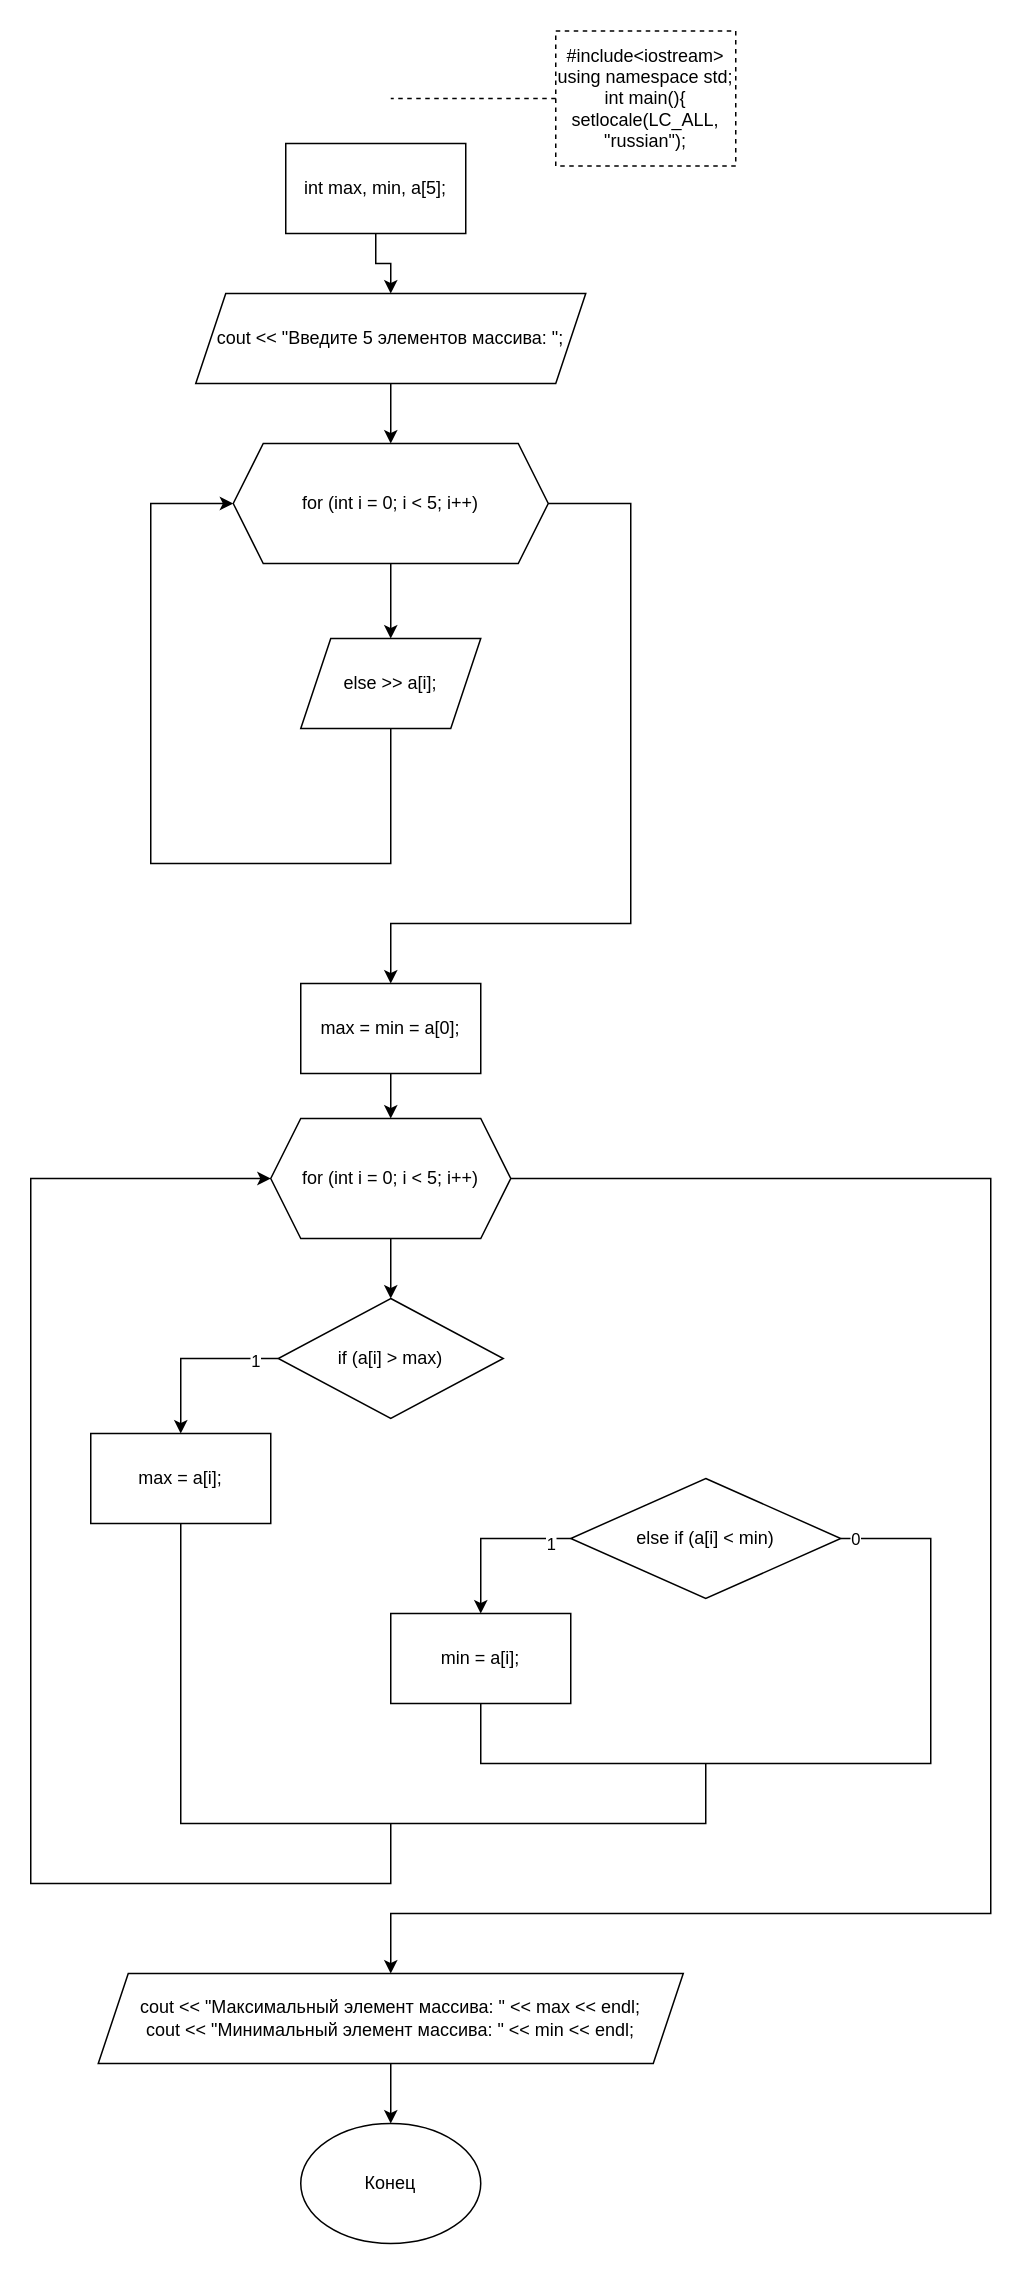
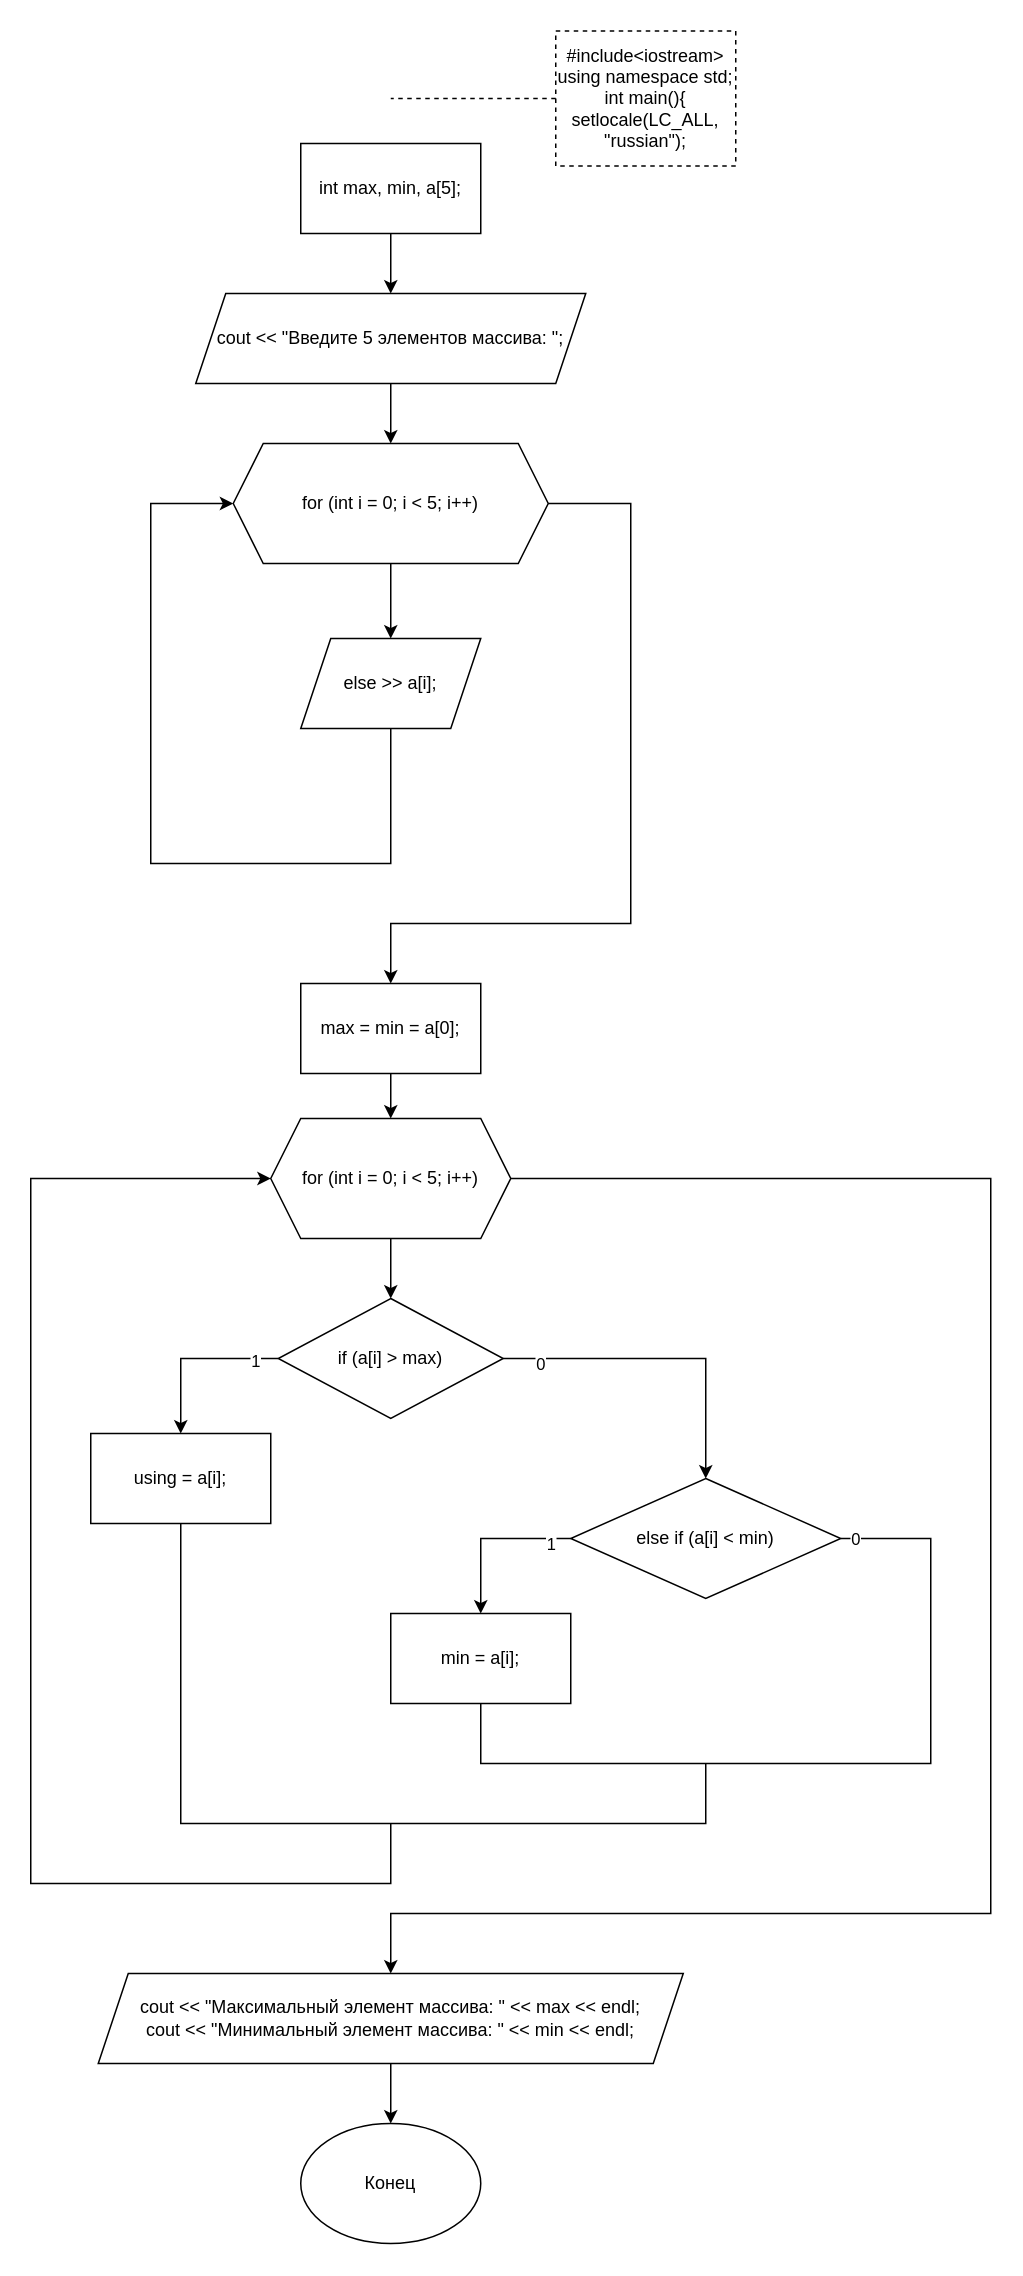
- <mxCell id="3" value="&lt;span&gt;&#09;&lt;/span&gt;int max, min, a[5];" style="rounded=0;whiteSpace=wrap;html=1;" vertex="1" parent="1"><mxGeometry x="190" y="95" width="120" height="60" as="geometry" /></mxCell>
+ <mxCell id="3" value="&lt;span&gt;&#09;&lt;/span&gt;int max, min, a[5];" style="rounded=0;whiteSpace=wrap;html=1;" vertex="1" parent="1"><mxGeometry x="200" y="95" width="120" height="60" as="geometry" /></mxCell>
+ <mxCell id="18" style="edgeStyle=orthogonalEdgeStyle;rounded=0;orthogonalLoop=1;jettySize=auto;html=1;entryX=0.5;entryY=0;entryDx=0;entryDy=0;" edge="1" parent="1" source="20" target="27"><mxGeometry relative="1" as="geometry" /></mxCell>
+ <mxCell id="19" value="0" style="edgeLabel;html=1;align=center;verticalAlign=middle;resizable=0;points=[];" vertex="1" connectable="0" parent="18"><mxGeometry x="-0.777" y="-3" relative="1" as="geometry"><mxPoint as="offset" /></mxGeometry></mxCell>
- <mxCell id="21" value="&lt;span&gt;&#09;&#09;&#09;&lt;/span&gt;max = a[i];" style="rounded=0;whiteSpace=wrap;html=1;align=center;" vertex="1" parent="1"><mxGeometry x="60" y="955" width="120" height="60" as="geometry" /></mxCell>
+ <mxCell id="21" value="&lt;span&gt;&#09;&#09;&#09;&lt;/span&gt;using = a[i];" style="rounded=0;whiteSpace=wrap;html=1;align=center;" vertex="1" parent="1"><mxGeometry x="60" y="955" width="120" height="60" as="geometry" /></mxCell>
